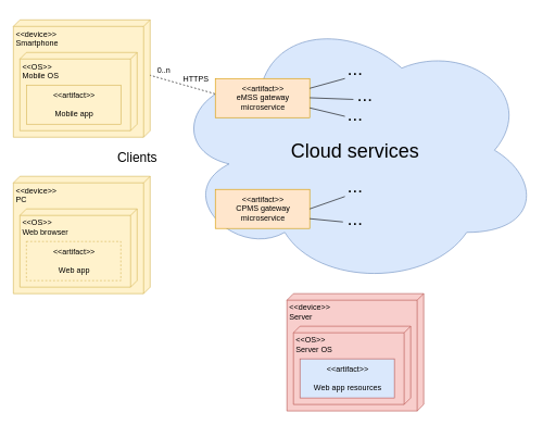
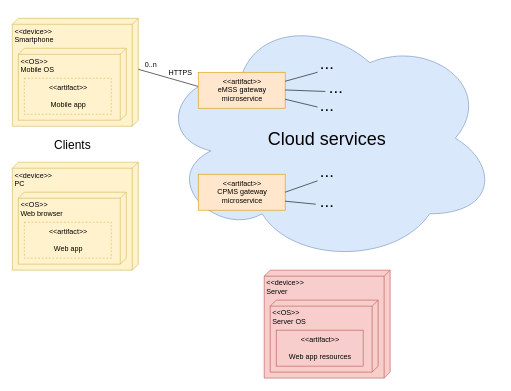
- <mxCell id="9" value="" style="endArrow=none;html=1;rounded=0;fontSize=30;entryX=0;entryY=0;entryDx=85;entryDy=0;entryPerimeter=0;exitX=0.122;exitY=0.294;exitDx=0;exitDy=0;exitPerimeter=0;dashed=1;" parent="1" source="8" target="2" edge="1"><mxGeometry width="50" height="50" relative="1" as="geometry"><mxPoint x="630" y="290" as="sourcePoint" /><mxPoint x="680" y="240" as="targetPoint" /></mxGeometry></mxCell>
+ <mxCell id="9" value="" style="endArrow=none;html=1;rounded=0;fontSize=30;entryX=0;entryY=0;entryDx=85;entryDy=0;entryPerimeter=0;exitX=0.122;exitY=0.294;exitDx=0;exitDy=0;exitPerimeter=0;" parent="1" source="8" target="2" edge="1"><mxGeometry width="50" height="50" relative="1" as="geometry"><mxPoint x="630" y="290" as="sourcePoint" /><mxPoint x="680" y="240" as="targetPoint" /></mxGeometry></mxCell>
- <mxCell id="4" value="&amp;lt;&amp;lt;artifact&amp;gt;&amp;gt;&lt;br&gt;&lt;br&gt;Mobile app" style="html=1;align=center;verticalAlign=middle;dashed=0;fillColor=#fff2cc;strokeColor=#d6b656;" parent="1" vertex="1"><mxGeometry x="40" y="130" width="145" height="60" as="geometry" /></mxCell>
+ <mxCell id="4" value="&amp;lt;&amp;lt;artifact&amp;gt;&amp;gt;&lt;br&gt;&lt;br&gt;Mobile app" style="html=1;align=center;verticalAlign=middle;dashed=1;fillColor=#fff2cc;strokeColor=#d6b656;" parent="1" vertex="1"><mxGeometry x="40" y="130" width="145" height="60" as="geometry" /></mxCell>
- <mxCell id="15" value="&lt;font style=&quot;font-size: 20px;&quot;&gt;Clients&lt;/font&gt;" style="text;html=1;align=center;verticalAlign=middle;resizable=0;points=[];autosize=1;fontSize=12;" parent="1" vertex="1"><mxGeometry x="170" y="220" width="80" height="40" as="geometry" /></mxCell>
+ <mxCell id="15" value="&lt;font style=&quot;font-size: 20px;&quot;&gt;Clients&lt;/font&gt;" style="text;html=1;align=center;verticalAlign=middle;resizable=0;points=[];autosize=1;fontSize=12;" parent="1" vertex="1"><mxGeometry x="80" y="220" width="80" height="40" as="geometry" /></mxCell>
- <mxCell id="14" value="&amp;lt;&amp;lt;artifact&amp;gt;&amp;gt;&lt;br&gt;&lt;br&gt;Web app resources" style="html=1;align=center;verticalAlign=middle;dashed=0;fillColor=#dae8fc;strokeColor=#b85450;" parent="1" vertex="1"><mxGeometry x="460" y="550" width="145" height="60" as="geometry" /></mxCell>
+ <mxCell id="14" value="&amp;lt;&amp;lt;artifact&amp;gt;&amp;gt;&lt;br&gt;&lt;br&gt;Web app resources" style="html=1;align=center;verticalAlign=middle;dashed=0;fillColor=#f8cecc;strokeColor=#b85450;" parent="1" vertex="1"><mxGeometry x="460" y="550" width="145" height="60" as="geometry" /></mxCell>
